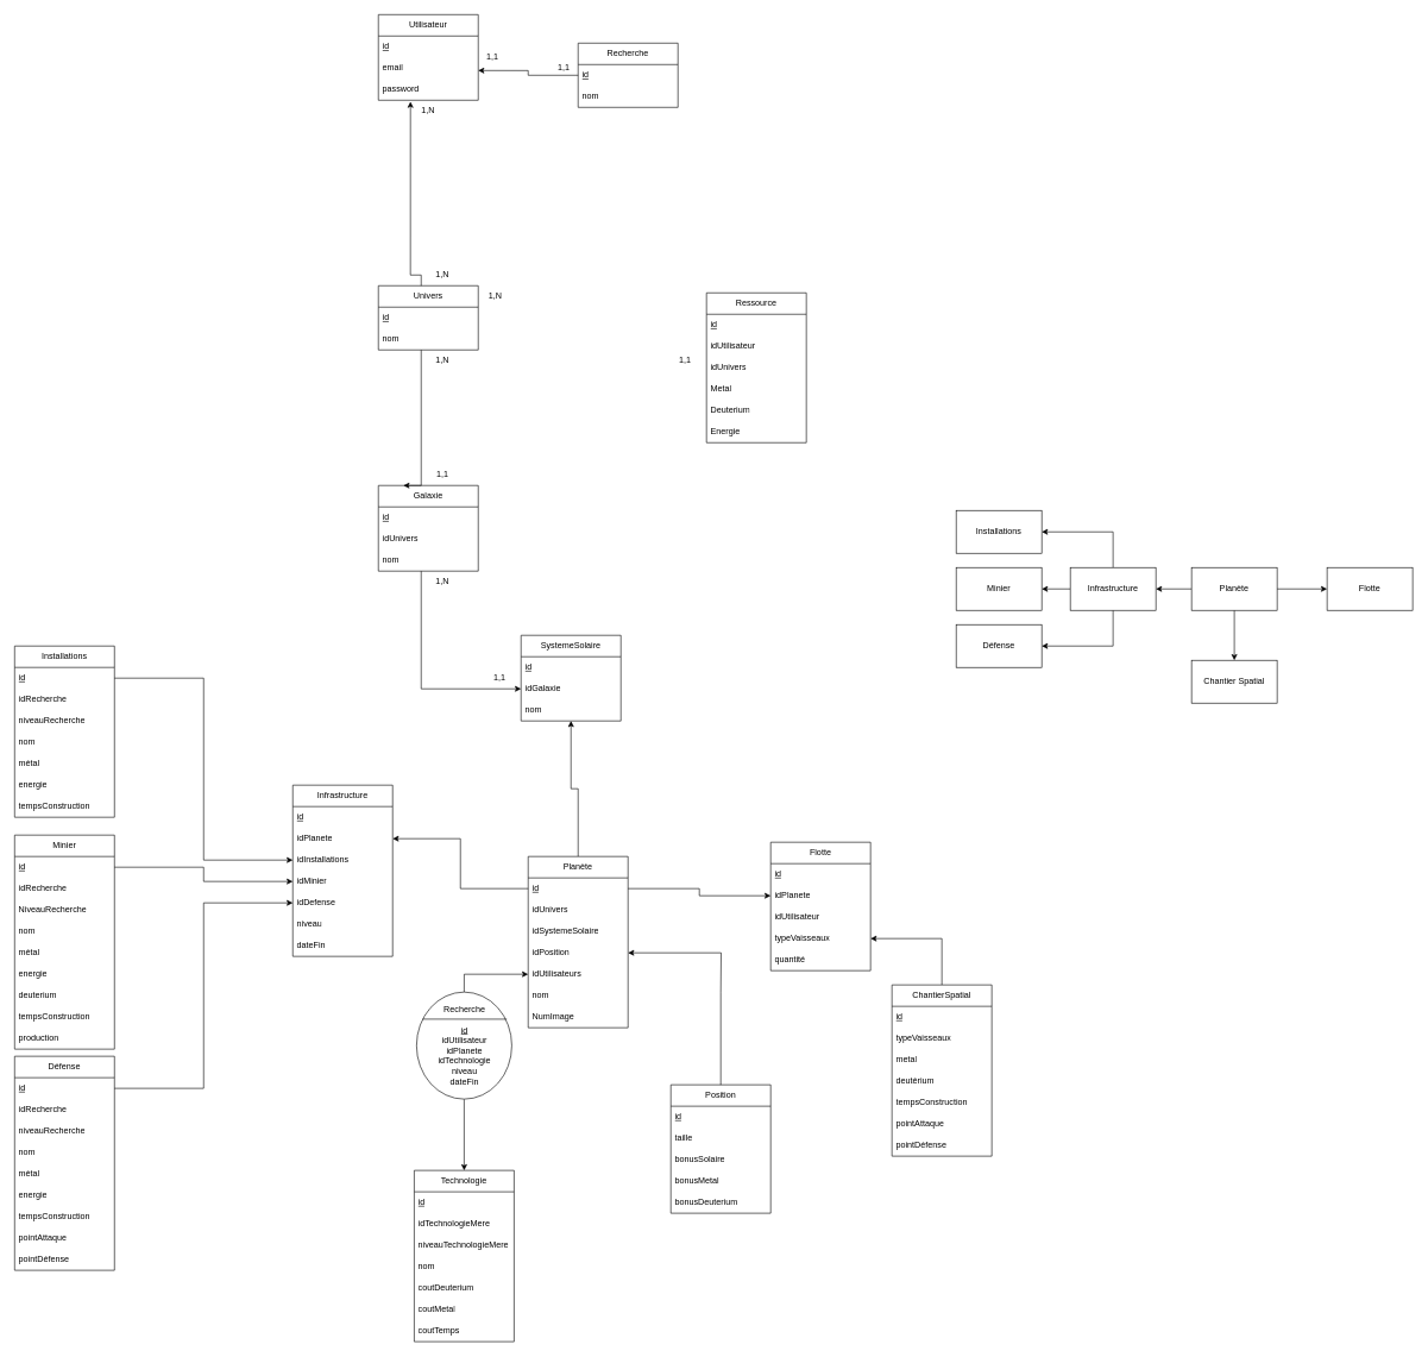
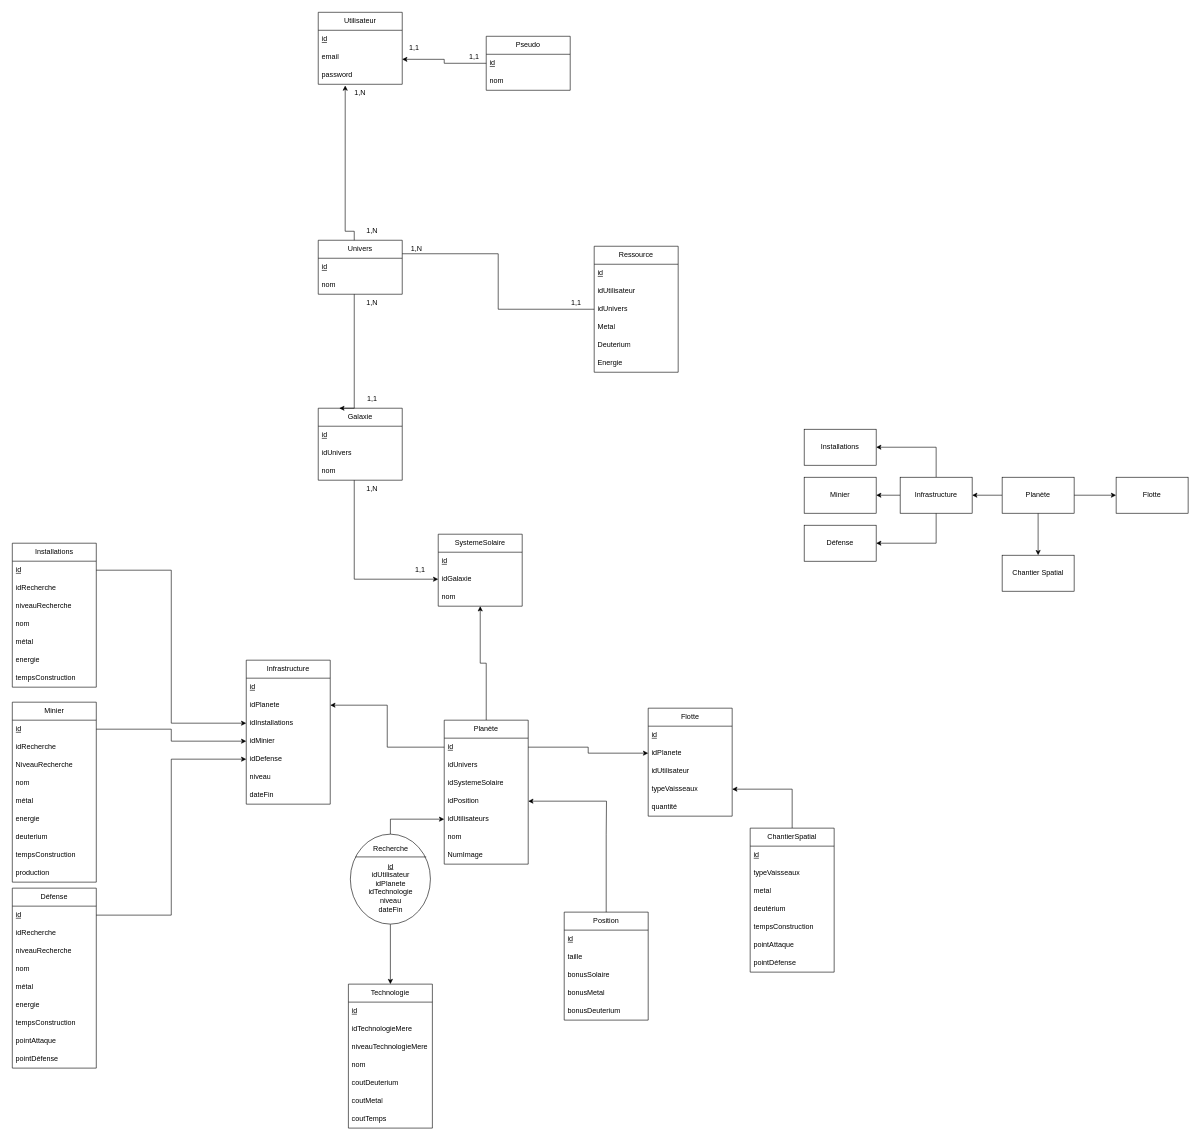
- <mxCell id="118" value="Recherche" style="swimlane;fontStyle=0;childLayout=stackLayout;horizontal=1;startSize=30;horizontalStack=0;resizeParent=1;resizeParentMax=0;resizeLast=0;collapsible=1;marginBottom=0;whiteSpace=wrap;html=1;" parent="1" vertex="1"><mxGeometry x="810" y="60" width="140" height="90" as="geometry"><mxRectangle x="275" y="-230" width="90" height="30" as="alternateBounds" /></mxGeometry></mxCell>
+ <mxCell id="118" value="Pseudo" style="swimlane;fontStyle=0;childLayout=stackLayout;horizontal=1;startSize=30;horizontalStack=0;resizeParent=1;resizeParentMax=0;resizeLast=0;collapsible=1;marginBottom=0;whiteSpace=wrap;html=1;" parent="1" vertex="1"><mxGeometry x="810" y="60" width="140" height="90" as="geometry"><mxRectangle x="275" y="-230" width="90" height="30" as="alternateBounds" /></mxGeometry></mxCell>
+ <mxCell id="46" style="edgeStyle=orthogonalEdgeStyle;rounded=0;orthogonalLoop=1;jettySize=auto;html=1;entryX=1;entryY=0.25;entryDx=0;entryDy=0;endArrow=none;endFill=0;" parent="1" source="33" target="19" edge="1"><mxGeometry relative="1" as="geometry"><mxPoint x="860" y="436" as="sourcePoint" /></mxGeometry></mxCell>
